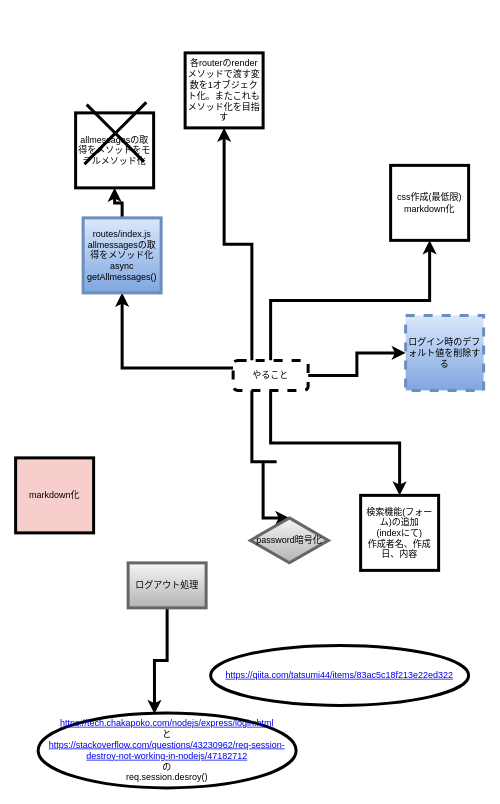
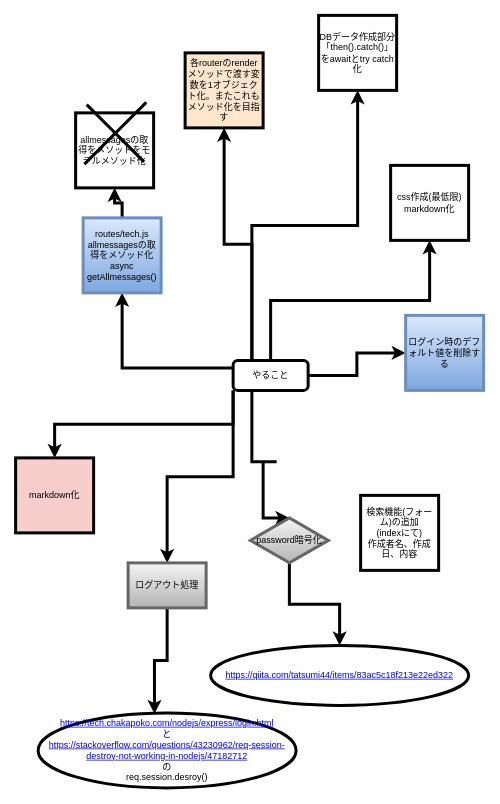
+ <mxCell id="19" value="DBデータ作成部分「then().catch()」をawaitとtry catch化" style="whiteSpace=wrap;html=1;strokeWidth=4;" parent="1" vertex="1"><mxGeometry x="424" y="20" width="104" height="100" as="geometry" /></mxCell>
- <mxCell id="18" value="各routerのrenderメソッドで渡す変数を1オブジェクト化。またこれもメソッド化を目指す" style="whiteSpace=wrap;html=1;strokeWidth=4;" parent="1" vertex="1"><mxGeometry x="246" y="70" width="104" height="100" as="geometry" /></mxCell>
+ <mxCell id="18" value="各routerのrenderメソッドで渡す変数を1オブジェクト化。またこれもメソッド化を目指す" style="whiteSpace=wrap;html=1;strokeWidth=4;fillColor=#ffe6cc;" parent="1" vertex="1"><mxGeometry x="246" y="70" width="104" height="100" as="geometry" /></mxCell>
+ <mxCell id="8" style="edgeStyle=orthogonalEdgeStyle;rounded=0;orthogonalLoop=1;jettySize=auto;html=1;exitX=0.25;exitY=0;exitDx=0;exitDy=0;strokeWidth=4;" parent="1" source="10" target="19" edge="1"><mxGeometry relative="1" as="geometry" /></mxCell>
- <mxCell id="12" value="routes/index.js&lt;br&gt;allmessagesの取得をメソッド化&lt;br&gt;async getAllmessages()" style="whiteSpace=wrap;html=1;strokeWidth=4;gradientColor=#7ea6e0;fillColor=#dae8fc;strokeColor=#6c8ebf;" parent="1" vertex="1"><mxGeometry x="110" y="290" width="104" height="100" as="geometry" /></mxCell>
+ <mxCell id="12" value="routes/tech.js&lt;br&gt;allmessagesの取得をメソッド化&lt;br&gt;async getAllmessages()" style="whiteSpace=wrap;html=1;strokeWidth=4;gradientColor=#7ea6e0;fillColor=#dae8fc;strokeColor=#6c8ebf;" parent="1" vertex="1"><mxGeometry x="110" y="290" width="104" height="100" as="geometry" /></mxCell>
- <mxCell id="15" value="ログイン時のデフォルト値を削除する" style="whiteSpace=wrap;html=1;strokeWidth=4;fillColor=#dae8fc;strokeColor=#6c8ebf;gradientColor=#7ea6e0;dashed=1;" parent="1" vertex="1"><mxGeometry x="540" y="420" width="104" height="100" as="geometry" /></mxCell>
+ <mxCell id="15" value="ログイン時のデフォルト値を削除する" style="whiteSpace=wrap;html=1;strokeWidth=4;fillColor=#dae8fc;strokeColor=#6c8ebf;gradientColor=#7ea6e0;" parent="1" vertex="1"><mxGeometry x="540" y="420" width="104" height="100" as="geometry" /></mxCell>
- <mxCell id="10" value="やること" style="whiteSpace=wrap;html=1;strokeWidth=4;rounded=1;dashed=1;" parent="1" vertex="1"><mxGeometry x="310" y="480" width="100" height="40" as="geometry" /></mxCell>
+ <mxCell id="10" value="やること" style="whiteSpace=wrap;html=1;strokeWidth=4;rounded=1;" parent="1" vertex="1"><mxGeometry x="310" y="480" width="100" height="40" as="geometry" /></mxCell>
+ <mxCell id="6" style="edgeStyle=orthogonalEdgeStyle;rounded=0;orthogonalLoop=1;jettySize=auto;html=1;exitX=0;exitY=1;exitDx=0;exitDy=0;entryX=0.5;entryY=0;entryDx=0;entryDy=0;strokeWidth=4;" parent="1" source="10" target="17" edge="1"><mxGeometry relative="1" as="geometry" /></mxCell>
- <mxCell id="5" style="edgeStyle=orthogonalEdgeStyle;rounded=0;orthogonalLoop=1;jettySize=auto;html=1;exitX=0.5;exitY=1;exitDx=0;exitDy=0;entryX=0.5;entryY=0;entryDx=0;entryDy=0;strokeWidth=4;" parent="1" source="10" target="16" edge="1"><mxGeometry relative="1" as="geometry" /></mxCell>
+ <mxCell id="9" style="edgeStyle=orthogonalEdgeStyle;rounded=0;orthogonalLoop=1;jettySize=auto;html=1;exitX=0;exitY=1;exitDx=0;exitDy=0;strokeWidth=4;" parent="1" source="10" target="26" edge="1"><mxGeometry relative="1" as="geometry" /></mxCell>
+ <mxCell id="22" style="edgeStyle=orthogonalEdgeStyle;rounded=0;orthogonalLoop=1;jettySize=auto;html=1;entryX=0.5;entryY=0;entryDx=0;entryDy=0;strokeWidth=4;" parent="1" source="23" target="24" edge="1"><mxGeometry relative="1" as="geometry" /></mxCell>
